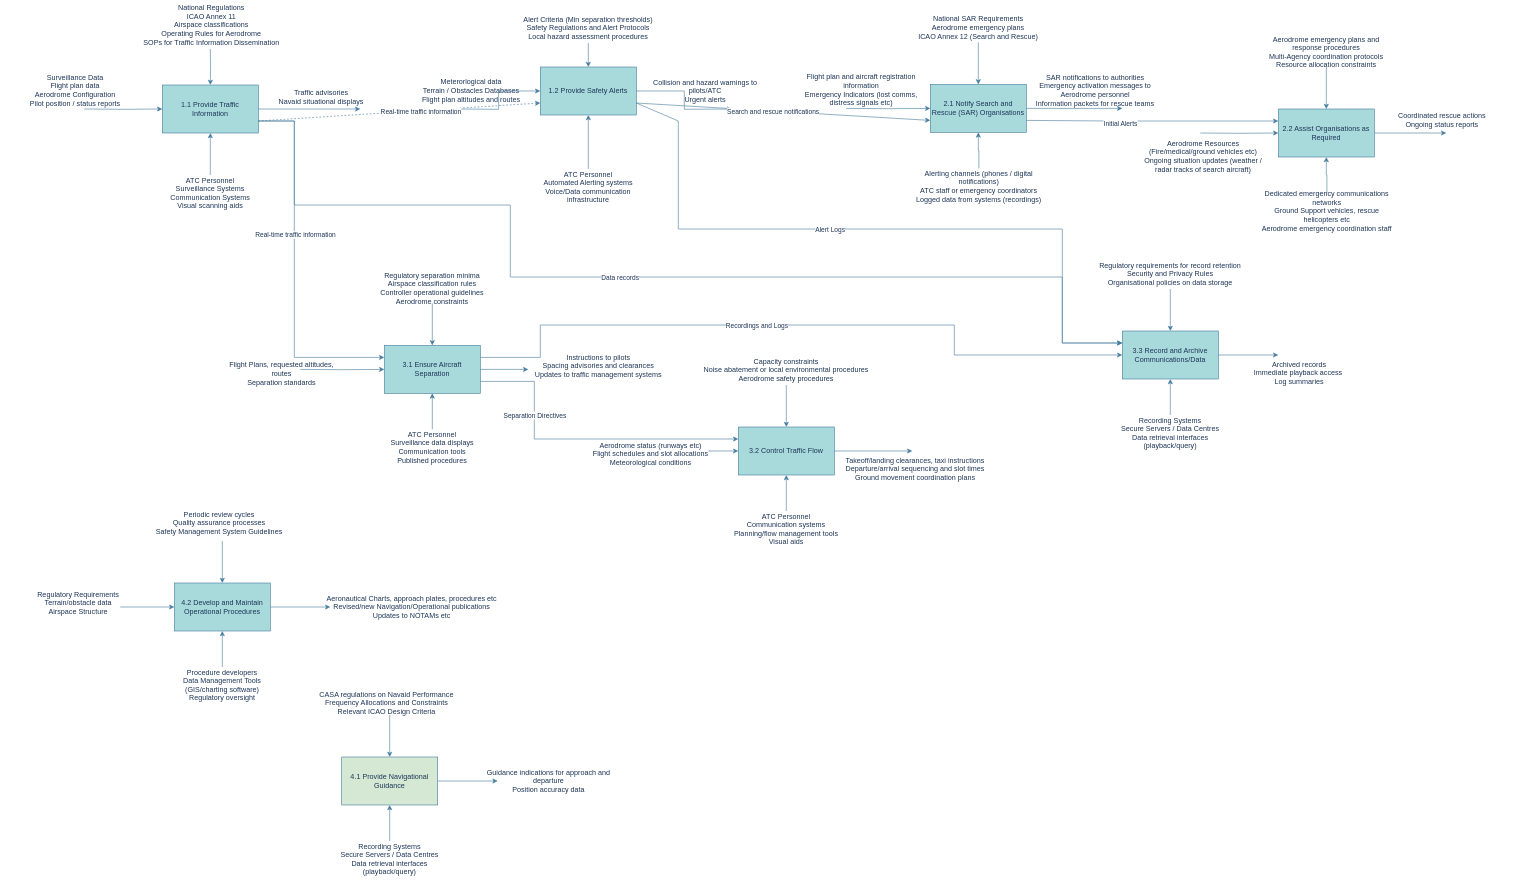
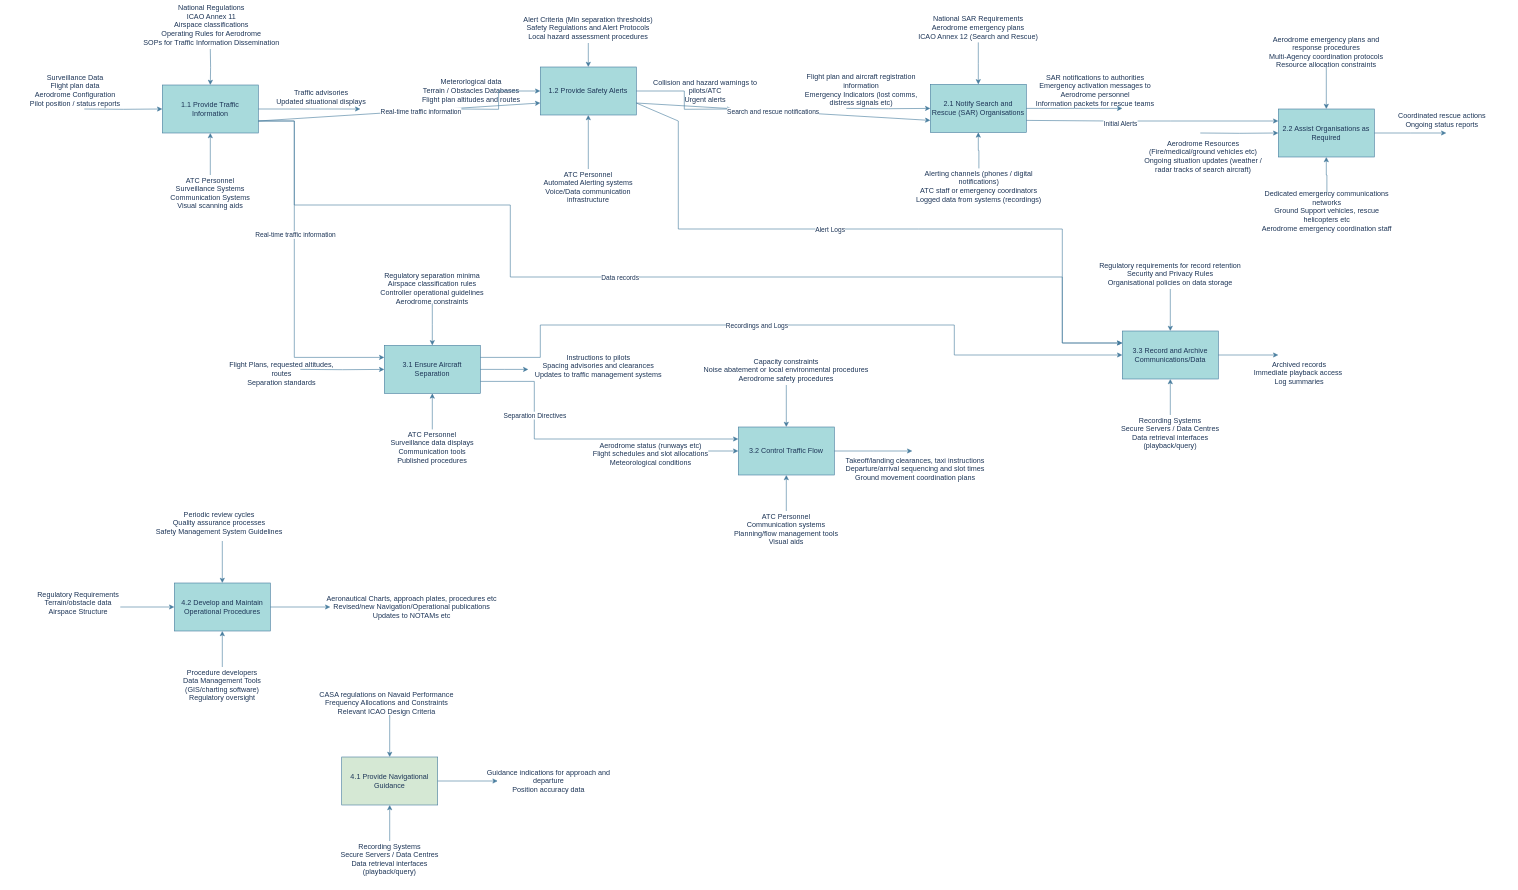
- <mxCell id="9" value="Traffic advisories&lt;br&gt;Navaid situational displays" style="text;html=1;align=center;verticalAlign=middle;whiteSpace=wrap;rounded=0;labelBackgroundColor=none;fontColor=#1D3557;" vertex="1" parent="3"><mxGeometry x="260" y="80" width="210" height="40" as="geometry" /></mxCell>
+ <mxCell id="9" value="Traffic advisories&lt;br&gt;Updated situational displays" style="text;html=1;align=center;verticalAlign=middle;whiteSpace=wrap;rounded=0;labelBackgroundColor=none;fontColor=#1D3557;" vertex="1" parent="3"><mxGeometry x="260" y="80" width="210" height="40" as="geometry" /></mxCell>
- <mxCell id="23" value="" style="endArrow=classic;html=1;rounded=0;strokeColor=#457B9D;fontColor=#1D3557;fillColor=#A8DADC;entryX=0;entryY=0.75;entryDx=0;entryDy=0;exitX=1;exitY=0.75;exitDx=0;exitDy=0;dashed=1;" edge="1" parent="1" source="4" target="16"><mxGeometry width="50" height="50" relative="1" as="geometry"><mxPoint x="550" y="291" as="sourcePoint" /><mxPoint x="600" y="241" as="targetPoint" /></mxGeometry></mxCell>
+ <mxCell id="23" value="" style="endArrow=classic;html=1;rounded=0;strokeColor=#457B9D;fontColor=#1D3557;fillColor=#A8DADC;entryX=0;entryY=0.75;entryDx=0;entryDy=0;exitX=1;exitY=0.75;exitDx=0;exitDy=0;" edge="1" parent="1" source="4" target="16"><mxGeometry width="50" height="50" relative="1" as="geometry"><mxPoint x="550" y="291" as="sourcePoint" /><mxPoint x="600" y="241" as="targetPoint" /></mxGeometry></mxCell>
